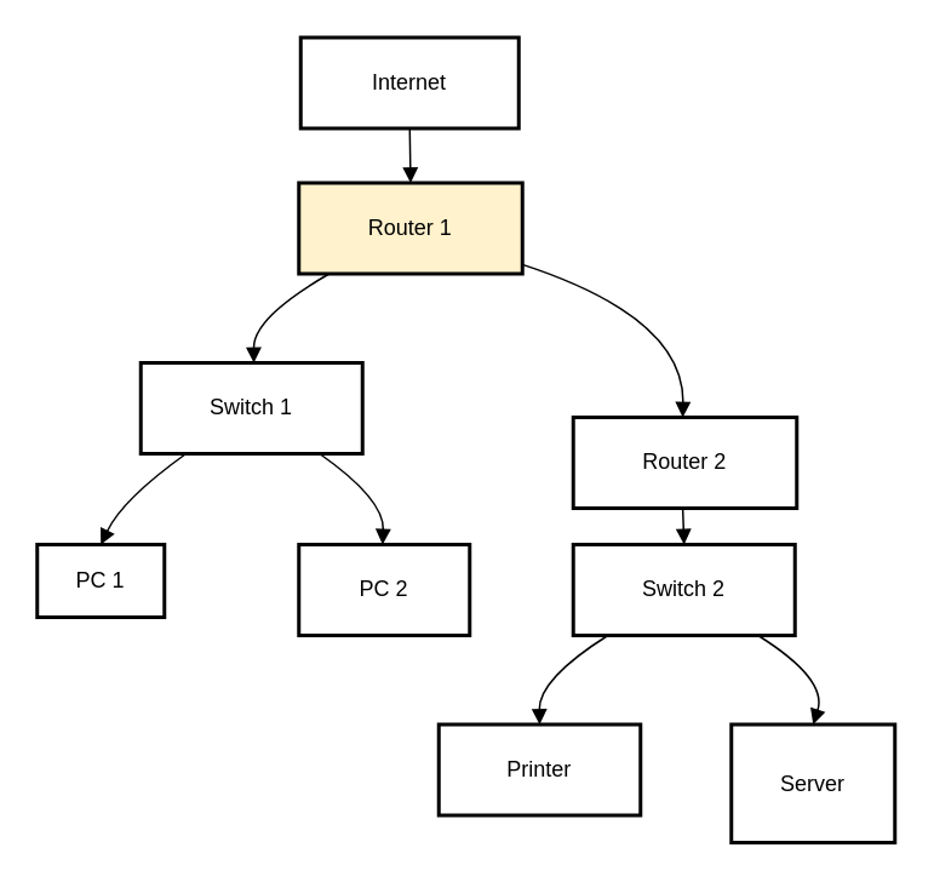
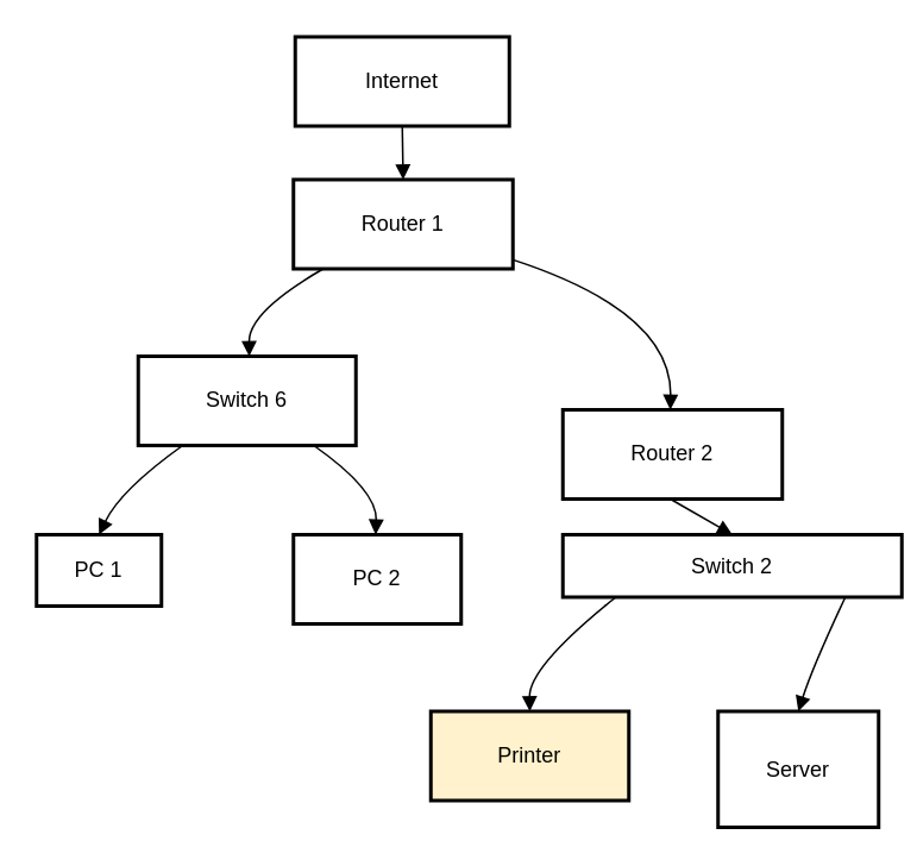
- <mxCell id="3" value="Router 1" style="whiteSpace=wrap;strokeWidth=2;fillColor=#fff2cc;" vertex="1" parent="1"><mxGeometry x="164" y="100" width="123" height="50" as="geometry" /></mxCell>
+ <mxCell id="3" value="Router 1" style="whiteSpace=wrap;strokeWidth=2;" vertex="1" parent="1"><mxGeometry x="164" y="100" width="123" height="50" as="geometry" /></mxCell>
- <mxCell id="4" value="Switch 1" style="whiteSpace=wrap;strokeWidth=2;" vertex="1" parent="1"><mxGeometry x="77" y="199" width="122" height="50" as="geometry" /></mxCell>
+ <mxCell id="4" value="Switch 6" style="whiteSpace=wrap;strokeWidth=2;" vertex="1" parent="1"><mxGeometry x="77" y="199" width="122" height="50" as="geometry" /></mxCell>
- <mxCell id="8" value="Switch 2" style="whiteSpace=wrap;strokeWidth=2;" vertex="1" parent="1"><mxGeometry x="315" y="299" width="122" height="50" as="geometry" /></mxCell>
+ <mxCell id="8" value="Switch 2" style="whiteSpace=wrap;strokeWidth=2;" vertex="1" parent="1"><mxGeometry x="315" y="299" width="190" height="35" as="geometry" /></mxCell>
- <mxCell id="9" value="Printer" style="whiteSpace=wrap;strokeWidth=2;" vertex="1" parent="1"><mxGeometry x="241" y="398" width="111" height="50" as="geometry" /></mxCell>
+ <mxCell id="9" value="Printer" style="whiteSpace=wrap;strokeWidth=2;fillColor=#fff2cc;" vertex="1" parent="1"><mxGeometry x="241" y="398" width="111" height="50" as="geometry" /></mxCell>
